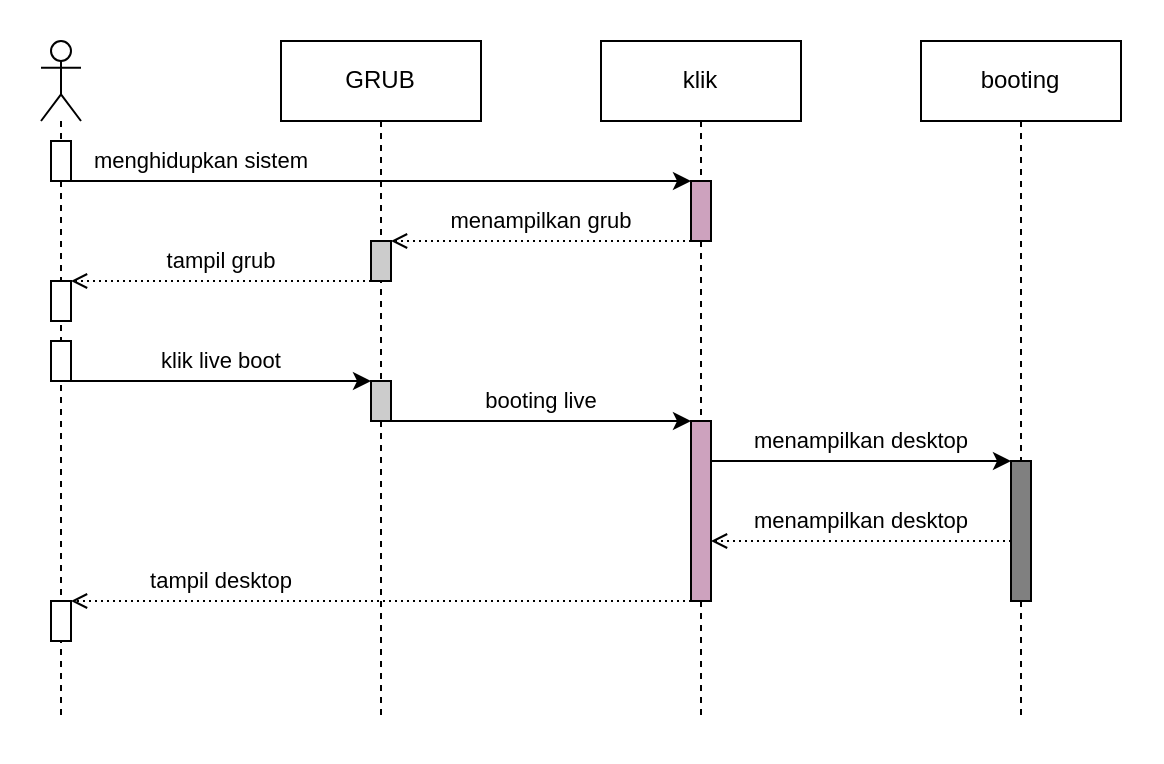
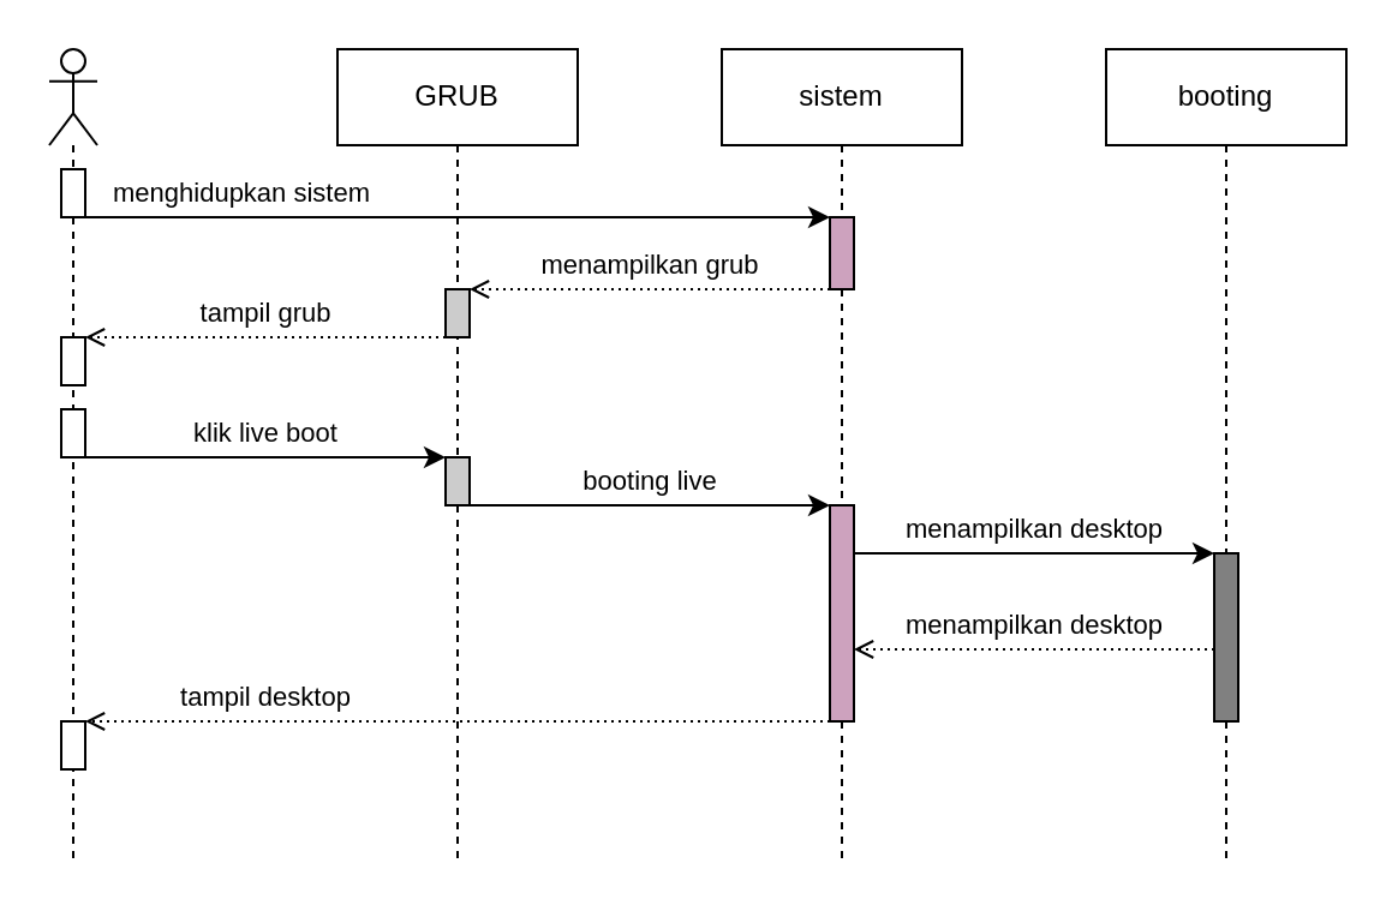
- <mxCell id="10" value="klik" style="shape=umlLifeline;perimeter=lifelinePerimeter;whiteSpace=wrap;html=1;container=1;collapsible=0;recursiveResize=0;outlineConnect=0;" vertex="1" parent="1"><mxGeometry x="300" y="20" width="100" height="340" as="geometry" /></mxCell>
+ <mxCell id="10" value="sistem" style="shape=umlLifeline;perimeter=lifelinePerimeter;whiteSpace=wrap;html=1;container=1;collapsible=0;recursiveResize=0;outlineConnect=0;" vertex="1" parent="1"><mxGeometry x="300" y="20" width="100" height="340" as="geometry" /></mxCell>
